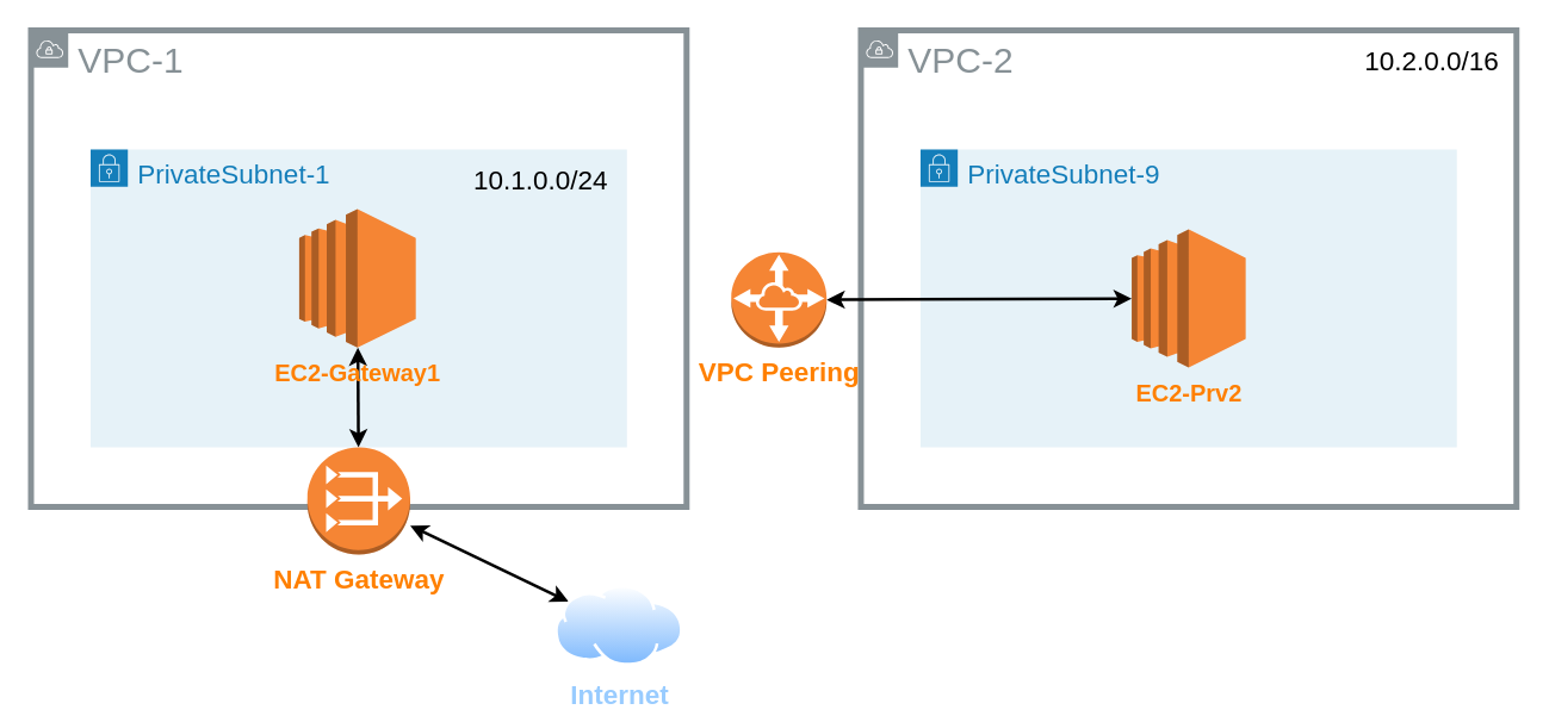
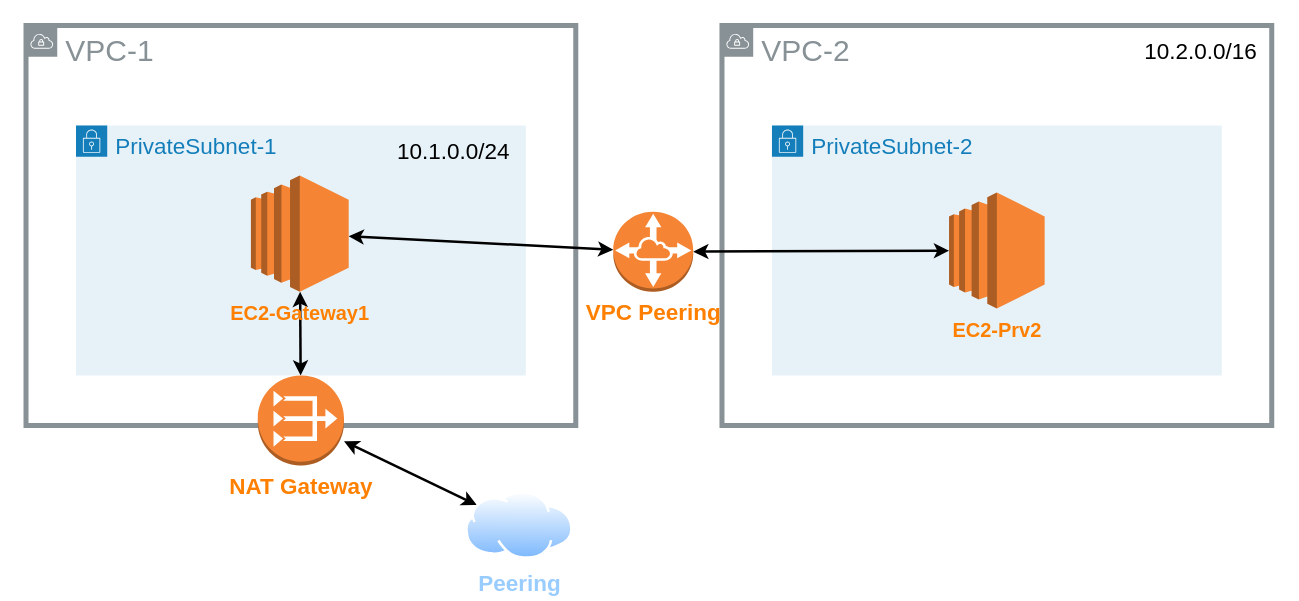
- <mxCell id="5" value="&lt;font style=&quot;font-size: 18px&quot;&gt;PrivateSubnet-9&lt;/font&gt;" style="points=[[0,0],[0.25,0],[0.5,0],[0.75,0],[1,0],[1,0.25],[1,0.5],[1,0.75],[1,1],[0.75,1],[0.5,1],[0.25,1],[0,1],[0,0.75],[0,0.5],[0,0.25]];outlineConnect=0;gradientColor=none;html=1;whiteSpace=wrap;fontSize=12;fontStyle=0;container=1;pointerEvents=0;collapsible=0;recursiveResize=0;shape=mxgraph.aws4.group;grIcon=mxgraph.aws4.group_security_group;grStroke=0;strokeColor=#147EBA;fillColor=#E6F2F8;verticalAlign=top;align=left;spacingLeft=30;fontColor=#147EBA;dashed=0;strokeWidth=3;" vertex="1" parent="1"><mxGeometry x="617" y="100" width="360" height="200" as="geometry" /></mxCell>
+ <mxCell id="5" value="&lt;font style=&quot;font-size: 18px&quot;&gt;PrivateSubnet-2&lt;/font&gt;" style="points=[[0,0],[0.25,0],[0.5,0],[0.75,0],[1,0],[1,0.25],[1,0.5],[1,0.75],[1,1],[0.75,1],[0.5,1],[0.25,1],[0,1],[0,0.75],[0,0.5],[0,0.25]];outlineConnect=0;gradientColor=none;html=1;whiteSpace=wrap;fontSize=12;fontStyle=0;container=1;pointerEvents=0;collapsible=0;recursiveResize=0;shape=mxgraph.aws4.group;grIcon=mxgraph.aws4.group_security_group;grStroke=0;strokeColor=#147EBA;fillColor=#E6F2F8;verticalAlign=top;align=left;spacingLeft=30;fontColor=#147EBA;dashed=0;strokeWidth=3;" vertex="1" parent="1"><mxGeometry x="617" y="100" width="360" height="200" as="geometry" /></mxCell>
+ <mxCell id="6" style="rounded=0;orthogonalLoop=1;jettySize=auto;html=1;fontSize=18;fontColor=#FF8000;startArrow=classic;startFill=1;strokeWidth=2;" edge="1" parent="1" source="8" target="11"><mxGeometry relative="1" as="geometry"><mxPoint x="470" y="384.55" as="targetPoint" /></mxGeometry></mxCell>
- <mxCell id="14" value="&lt;b&gt;&lt;font color=&quot;#99ccff&quot;&gt;Internet&lt;/font&gt;&lt;/b&gt;" style="aspect=fixed;perimeter=ellipsePerimeter;html=1;align=center;shadow=0;dashed=0;spacingTop=3;image;image=img/lib/active_directory/internet_cloud.svg;fontSize=18;fontColor=#FF8000;strokeWidth=4;" vertex="1" parent="1"><mxGeometry x="372" y="393" width="86" height="54.18" as="geometry" /></mxCell>
+ <mxCell id="14" value="&lt;b&gt;&lt;font color=&quot;#99ccff&quot;&gt;Peering&lt;/font&gt;&lt;/b&gt;" style="aspect=fixed;perimeter=ellipsePerimeter;html=1;align=center;shadow=0;dashed=0;spacingTop=3;image;image=img/lib/active_directory/internet_cloud.svg;fontSize=18;fontColor=#FF8000;strokeWidth=4;" vertex="1" parent="1"><mxGeometry x="372" y="393" width="86" height="54.18" as="geometry" /></mxCell>
